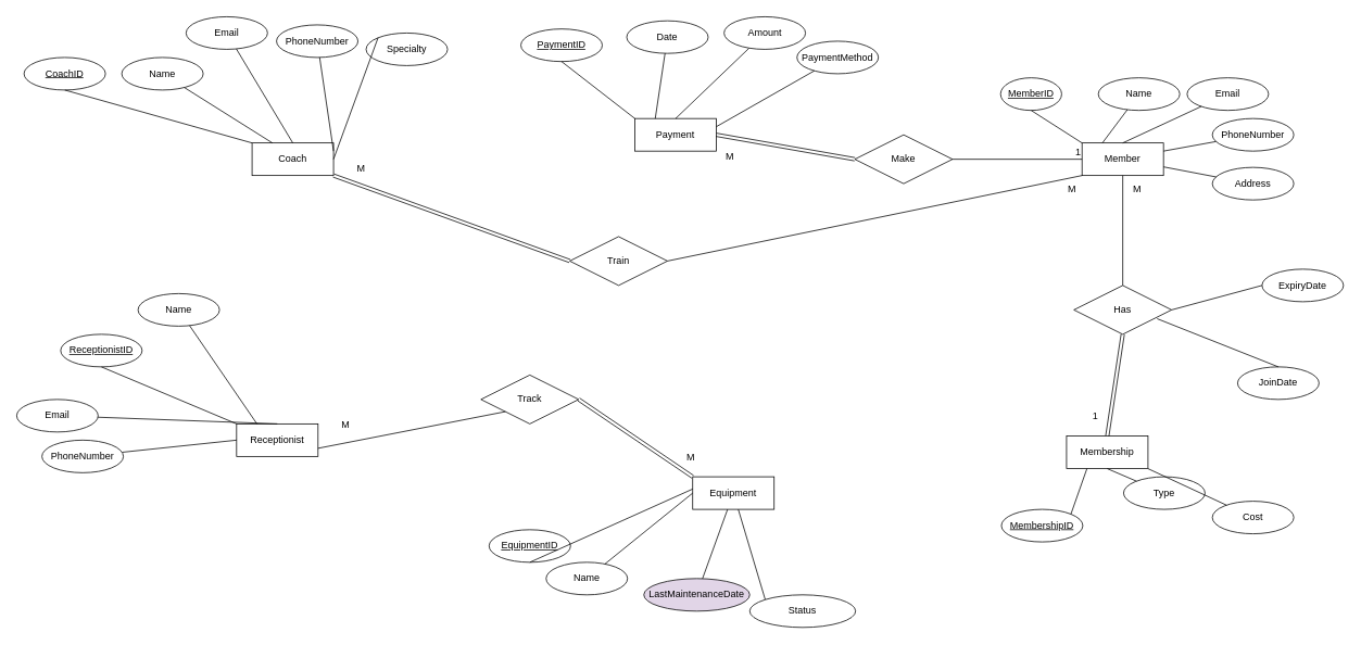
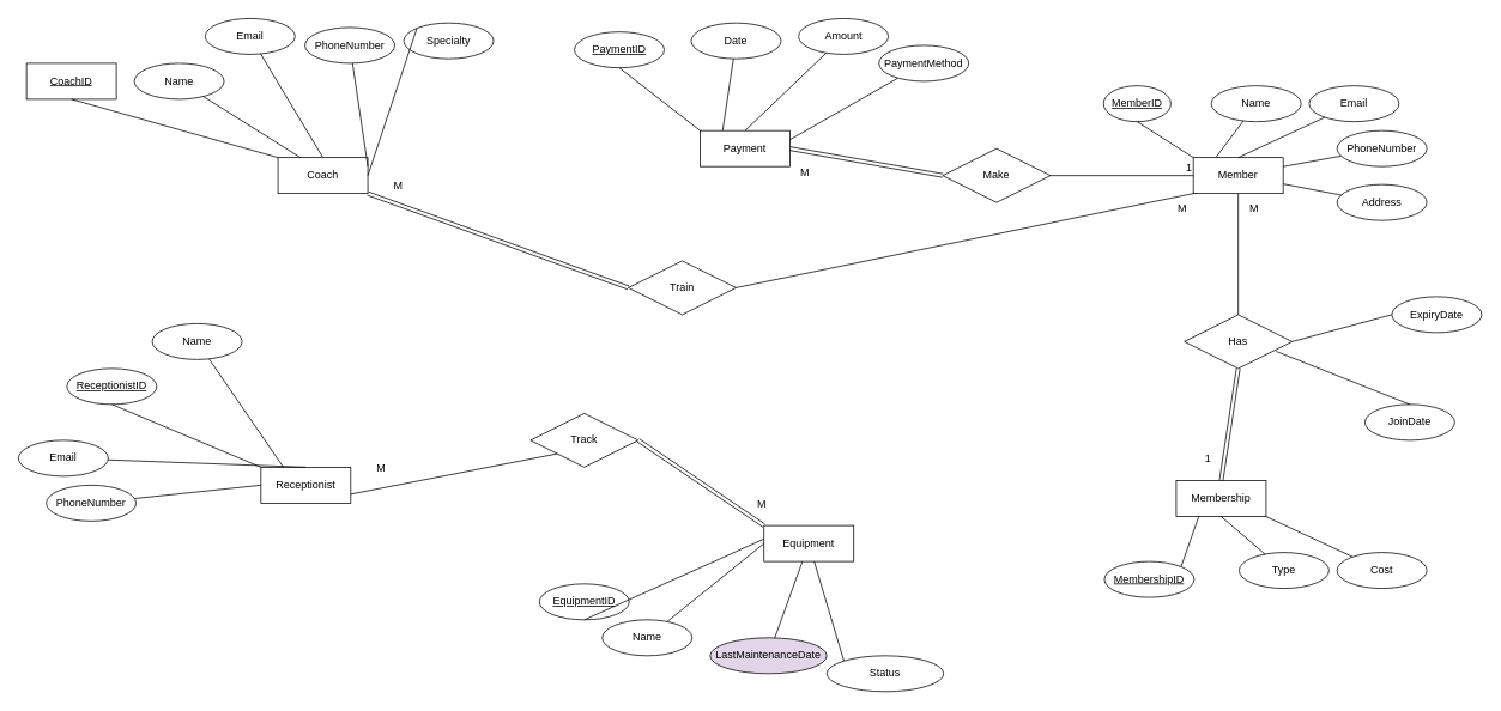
- <mxCell id="33" value="Specialty" style="ellipse;whiteSpace=wrap;html=1;align=center;" parent="1" vertex="1"><mxGeometry x="449" y="40" width="100" height="40" as="geometry" /></mxCell>
+ <mxCell id="33" value="Specialty" style="ellipse;whiteSpace=wrap;html=1;align=center;" parent="1" vertex="1"><mxGeometry x="449" y="25" width="100" height="40" as="geometry" /></mxCell>
- <mxCell id="25" value="CoachID " style="ellipse;whiteSpace=wrap;html=1;align=center;fontStyle=4;" parent="1" vertex="1"><mxGeometry x="29" y="70" width="100" height="40" as="geometry" /></mxCell>
+ <mxCell id="25" value="CoachID " style="whiteSpace=wrap;html=1;align=center;fontStyle=4;rounded=0;" parent="1" vertex="1"><mxGeometry x="29" y="70" width="100" height="40" as="geometry" /></mxCell>
- <mxCell id="20" value="Type " style="ellipse;whiteSpace=wrap;html=1;align=center;" parent="1" vertex="1"><mxGeometry x="1379" y="585" width="100" height="40" as="geometry" /></mxCell>
+ <mxCell id="20" value="Type " style="ellipse;whiteSpace=wrap;html=1;align=center;" parent="1" vertex="1"><mxGeometry x="1379" y="615" width="100" height="40" as="geometry" /></mxCell>
